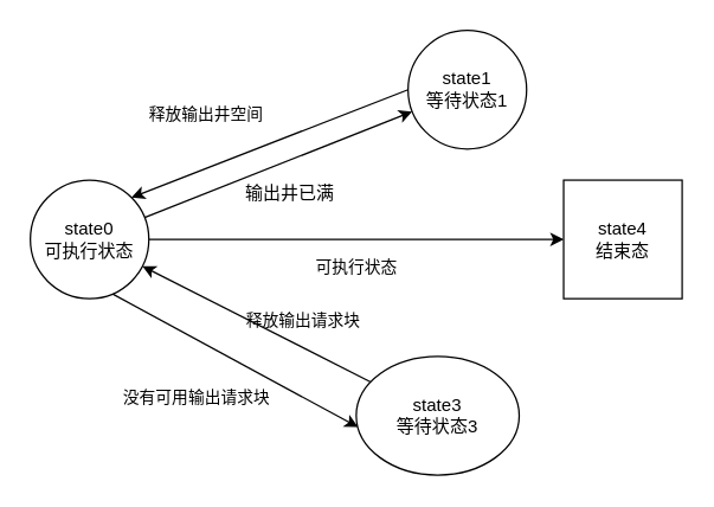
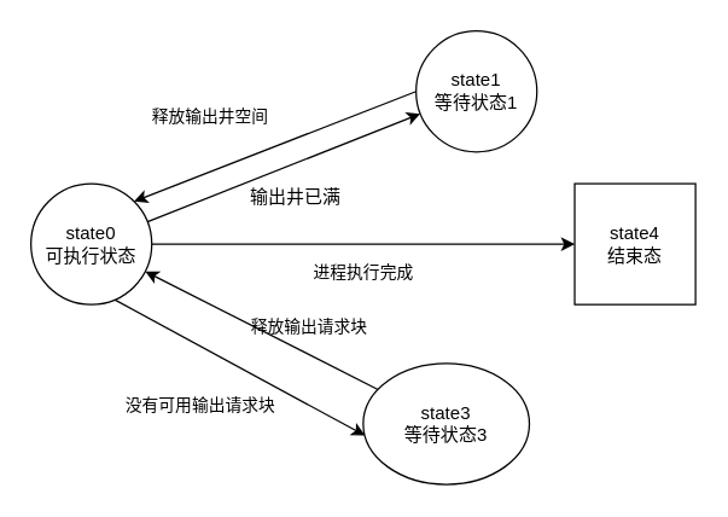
- <mxCell id="14" value="可执行状态" style="text;html=1;align=center;verticalAlign=middle;resizable=0;points=[];autosize=1;strokeColor=none;fillColor=none;fontSize=11;fontFamily=Helvetica;fontColor=default;" parent="1" vertex="1"><mxGeometry x="200" y="170" width="80" height="20" as="geometry" /></mxCell>
+ <mxCell id="14" value="进程执行完成" style="text;html=1;align=center;verticalAlign=middle;resizable=0;points=[];autosize=1;strokeColor=none;fillColor=none;fontSize=11;fontFamily=Helvetica;fontColor=default;" parent="1" vertex="1"><mxGeometry x="200" y="170" width="80" height="20" as="geometry" /></mxCell>
